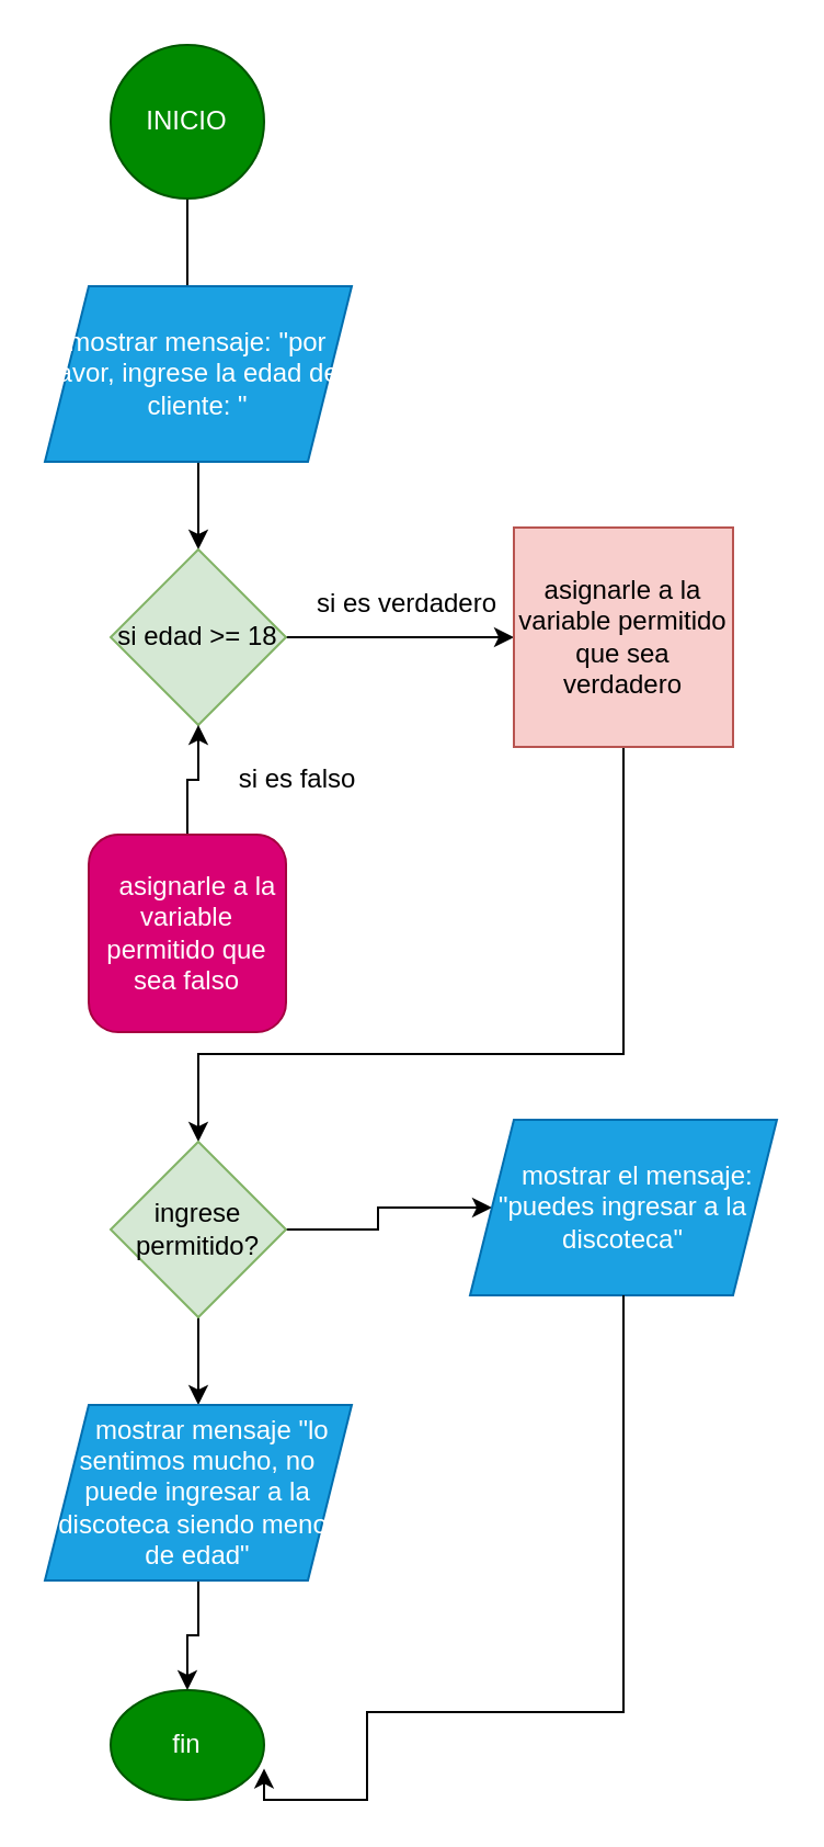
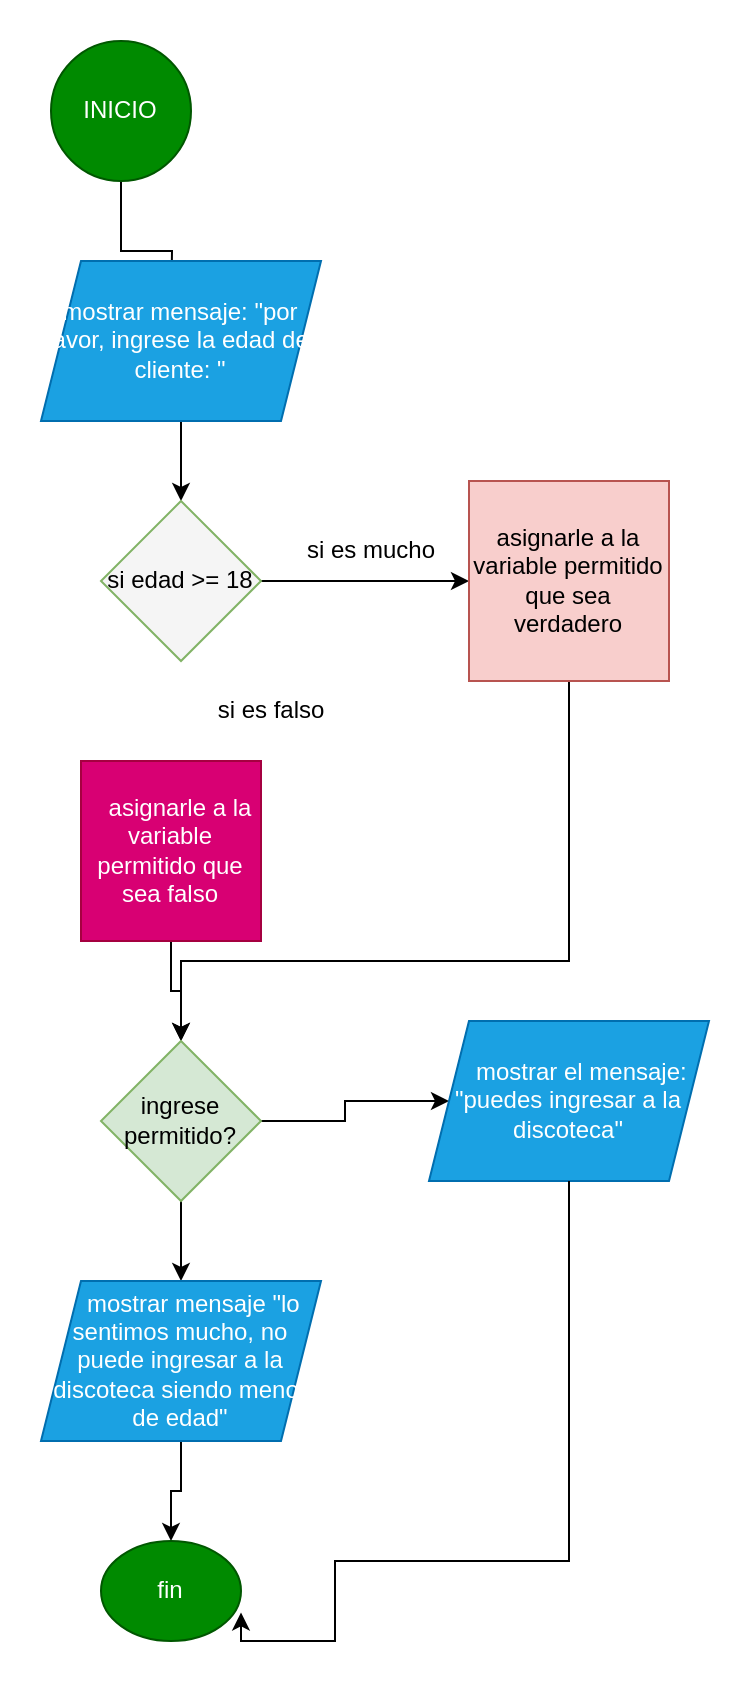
- <mxCell id="3" value="INICIO" style="ellipse;whiteSpace=wrap;html=1;aspect=fixed;fillColor=#008a00;fontColor=#ffffff;strokeColor=#005700;" vertex="1" parent="1"><mxGeometry x="50" y="20" width="70" height="70" as="geometry" /></mxCell>
+ <mxCell id="3" value="INICIO" style="ellipse;whiteSpace=wrap;html=1;aspect=fixed;fillColor=#008a00;fontColor=#ffffff;strokeColor=#005700;" vertex="1" parent="1"><mxGeometry x="25" y="20" width="70" height="70" as="geometry" /></mxCell>
- <mxCell id="10" value="si es verdadero" style="text;html=1;align=center;verticalAlign=middle;resizable=0;points=[];autosize=1;strokeColor=none;fillColor=none;" vertex="1" parent="1"><mxGeometry x="130" y="260" width="110" height="30" as="geometry" /></mxCell>
+ <mxCell id="10" value="si es mucho" style="text;html=1;align=center;verticalAlign=middle;resizable=0;points=[];autosize=1;strokeColor=none;fillColor=none;" vertex="1" parent="1"><mxGeometry x="130" y="260" width="110" height="30" as="geometry" /></mxCell>
- <mxCell id="7" value="si edad &amp;gt;= 18" style="rhombus;whiteSpace=wrap;html=1;fillColor=#d5e8d4;strokeColor=#82b366;" vertex="1" parent="1"><mxGeometry x="50" y="250" width="80" height="80" as="geometry" /></mxCell>
+ <mxCell id="7" value="si edad &amp;gt;= 18" style="rhombus;whiteSpace=wrap;html=1;fillColor=#f5f5f5;strokeColor=#82b366;" vertex="1" parent="1"><mxGeometry x="50" y="250" width="80" height="80" as="geometry" /></mxCell>
- <mxCell id="11" style="edgeStyle=orthogonalEdgeStyle;rounded=0;orthogonalLoop=1;jettySize=auto;html=1;" edge="1" parent="1" source="12" target="7"><mxGeometry relative="1" as="geometry" /></mxCell>
+ <mxCell id="11" style="edgeStyle=orthogonalEdgeStyle;rounded=0;orthogonalLoop=1;jettySize=auto;html=1;entryX=0.5;entryY=0;entryDx=0;entryDy=0;" edge="1" parent="1" source="12" target="16"><mxGeometry relative="1" as="geometry" /></mxCell>
- <mxCell id="12" value="&lt;div&gt;&amp;nbsp; &amp;nbsp;asignarle a la variable permitido que sea falso&lt;/div&gt;" style="whiteSpace=wrap;html=1;aspect=fixed;fillColor=#d80073;fontColor=#ffffff;strokeColor=#A50040;rounded=1;" vertex="1" parent="1"><mxGeometry x="40" y="380" width="90" height="90" as="geometry" /></mxCell>
+ <mxCell id="12" value="&lt;div&gt;&amp;nbsp; &amp;nbsp;asignarle a la variable permitido que sea falso&lt;/div&gt;" style="whiteSpace=wrap;html=1;aspect=fixed;fillColor=#d80073;fontColor=#ffffff;strokeColor=#A50040;" vertex="1" parent="1"><mxGeometry x="40" y="380" width="90" height="90" as="geometry" /></mxCell>
